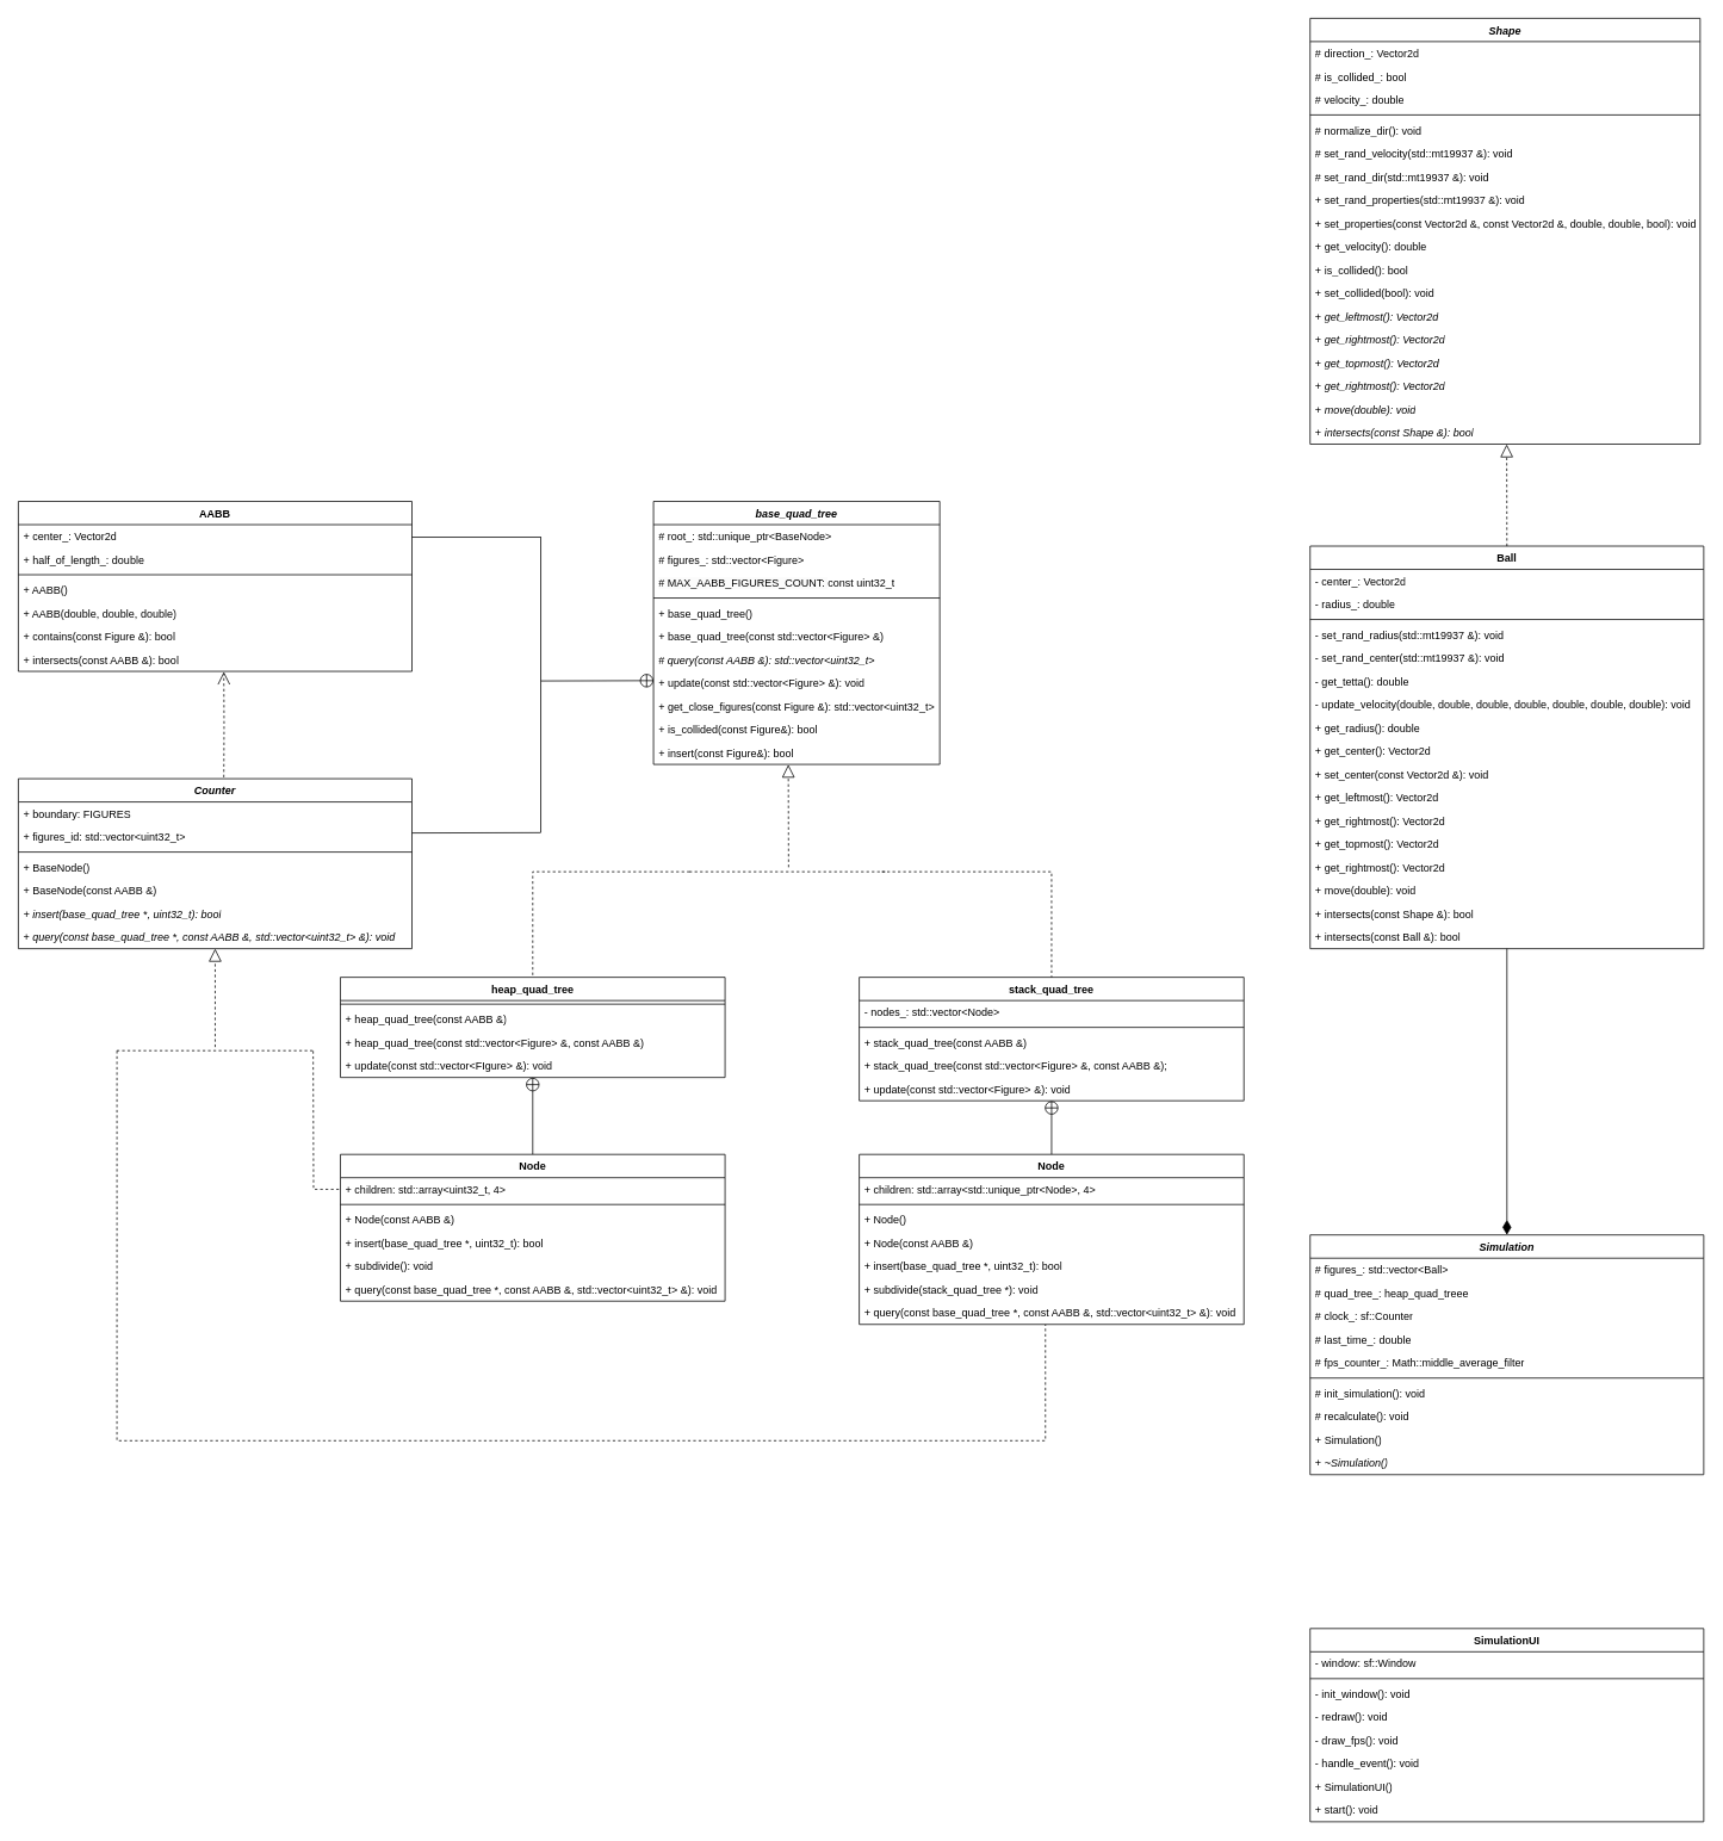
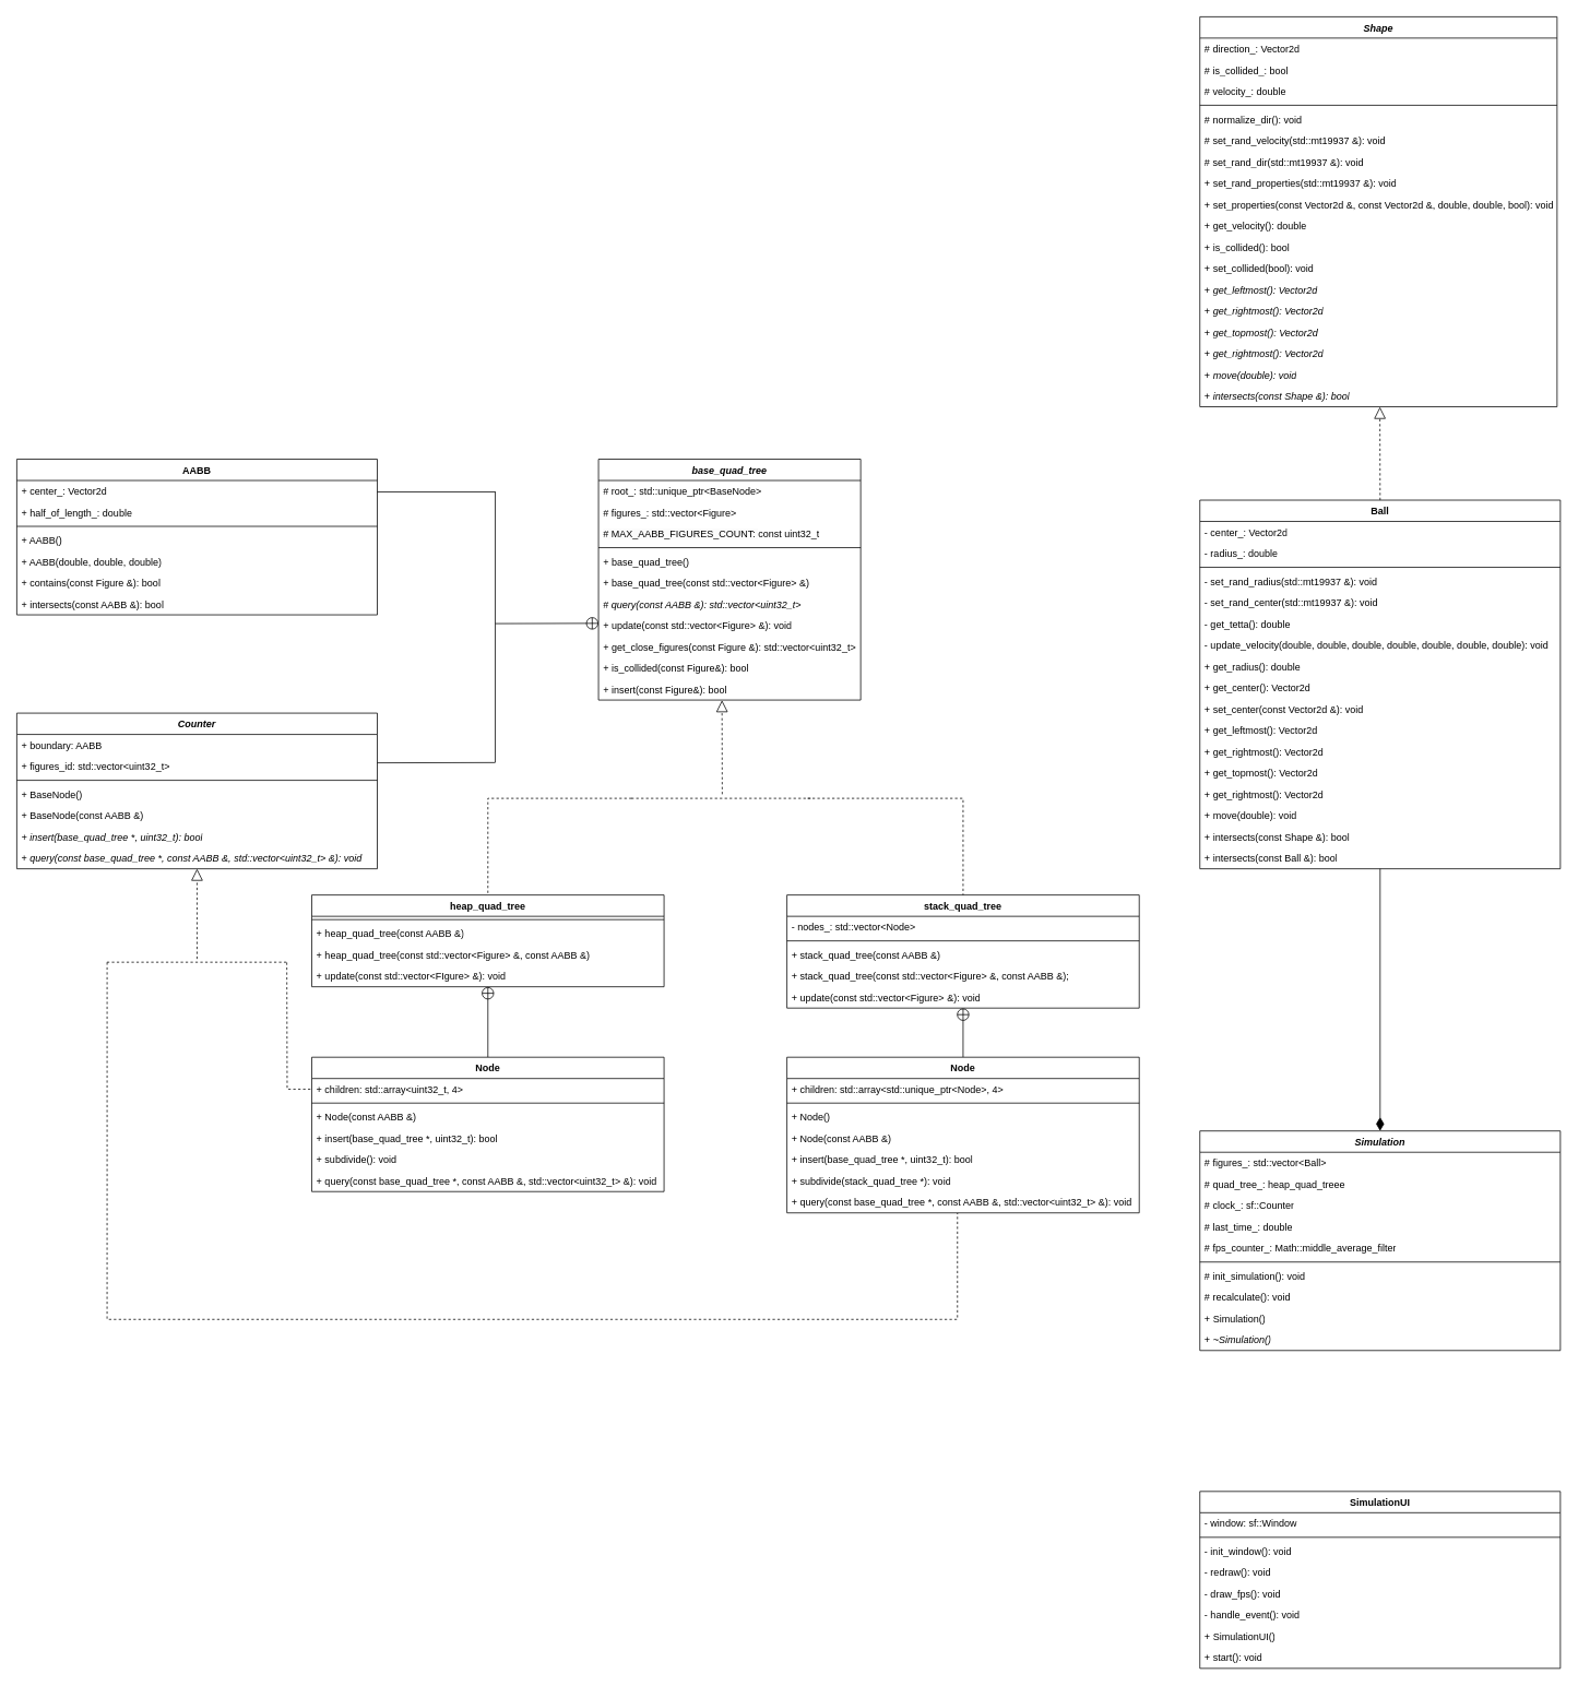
- <mxCell id="75" value="" style="endArrow=open;endSize=12;dashed=1;html=1;rounded=0;exitX=0.522;exitY=-0.008;exitDx=0;exitDy=0;exitPerimeter=0;entryX=0.522;entryY=1.019;entryDx=0;entryDy=0;entryPerimeter=0;" parent="1" source="44" target="41" edge="1"><mxGeometry width="160" relative="1" as="geometry"><mxPoint y="810" as="sourcePoint" x="250" /><mxPoint y="750" as="targetPoint" x="250" /><Array as="points"><mxPoint y="810" x="250" /></Array></mxGeometry></mxCell>
- <mxCell id="45" value="+ boundary: FIGURES" style="text;strokeColor=none;fillColor=none;align=left;verticalAlign=top;spacingLeft=4;spacingRight=4;overflow=hidden;rotatable=0;points=[[0,0.5],[1,0.5]];portConstraint=eastwest;whiteSpace=wrap;html=1;" parent="44" vertex="1"><mxGeometry y="26" width="440" height="26" as="geometry" /></mxCell>
+ <mxCell id="45" value="+ boundary: AABB" style="text;strokeColor=none;fillColor=none;align=left;verticalAlign=top;spacingLeft=4;spacingRight=4;overflow=hidden;rotatable=0;points=[[0,0.5],[1,0.5]];portConstraint=eastwest;whiteSpace=wrap;html=1;" parent="44" vertex="1"><mxGeometry y="26" width="440" height="26" as="geometry" /></mxCell>
